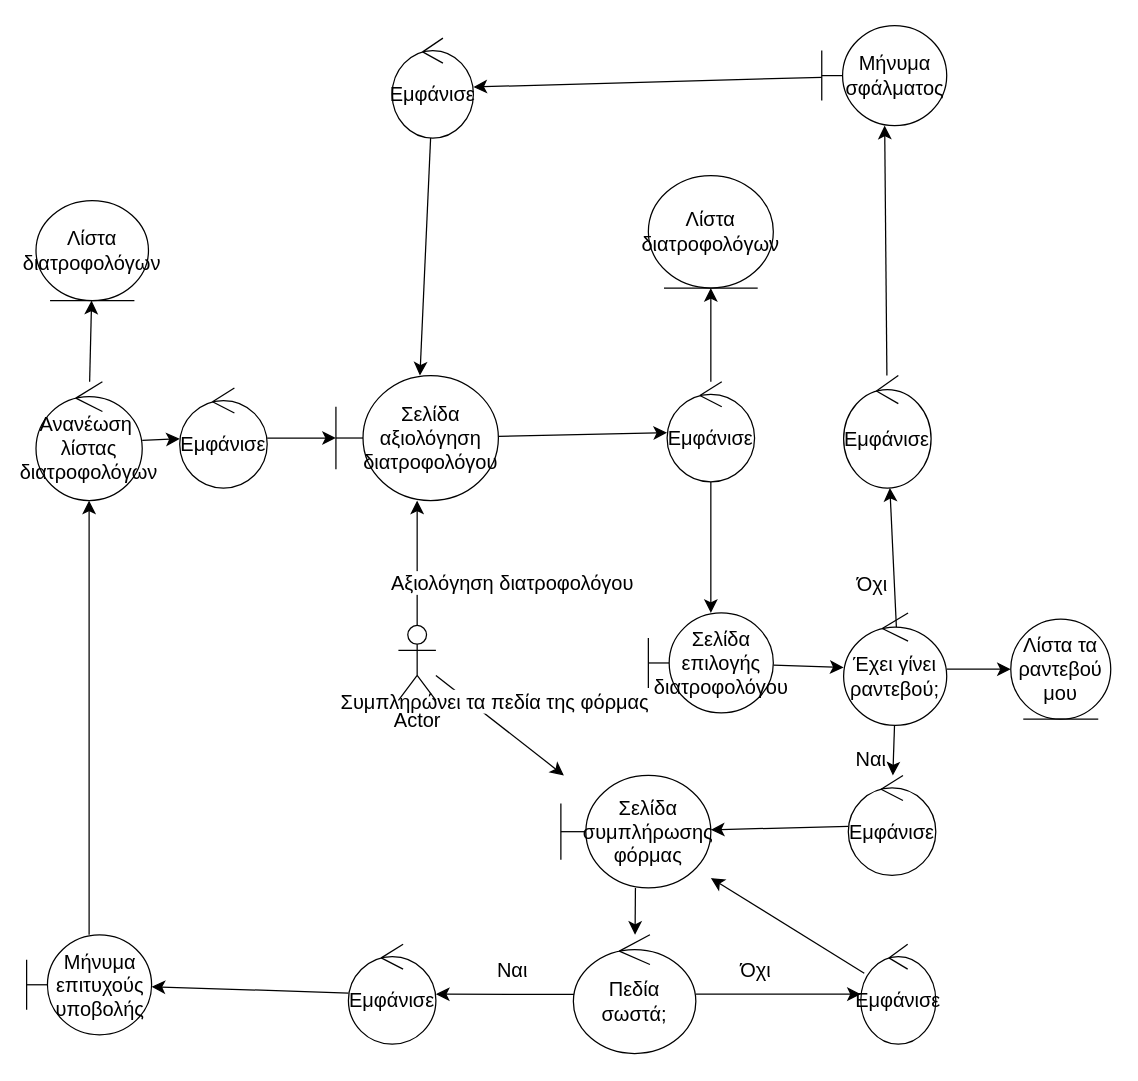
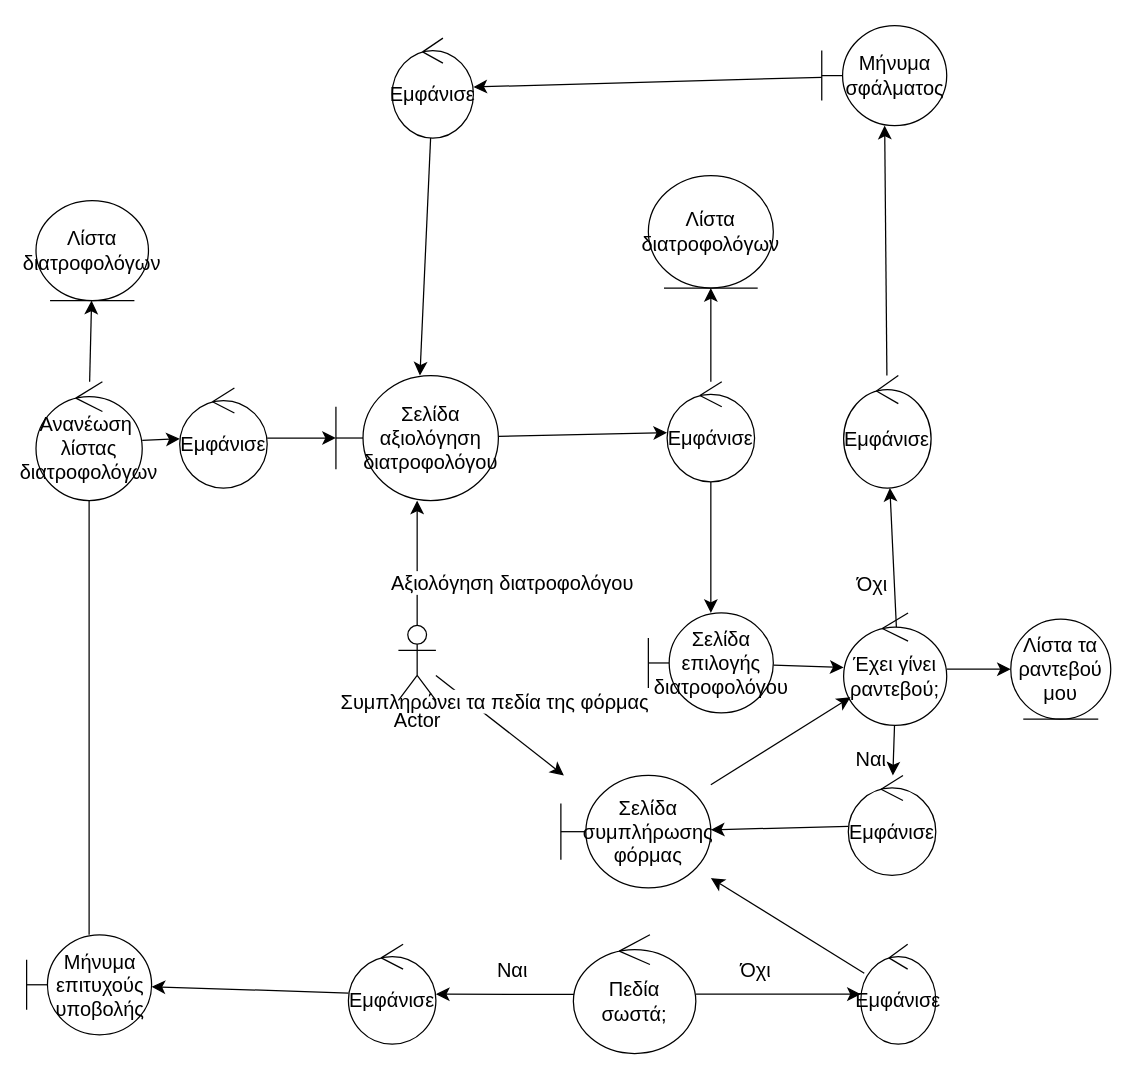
- <mxCell id="31" value="" style="edgeStyle=none;curved=1;rounded=0;orthogonalLoop=1;jettySize=auto;html=1;fontSize=12;startSize=8;endSize=8;" edge="1" parent="1" source="32" target="37"><mxGeometry relative="1" as="geometry" /></mxCell>
+ <mxCell id="31" value="" style="edgeStyle=none;curved=1;rounded=0;orthogonalLoop=1;jettySize=auto;html=1;fontSize=12;startSize=8;endSize=8;endArrow=none;" edge="1" parent="1" source="32" target="37"><mxGeometry relative="1" as="geometry" /></mxCell>
- <mxCell id="24" value="" style="edgeStyle=none;curved=1;rounded=0;orthogonalLoop=1;jettySize=auto;html=1;fontSize=12;startSize=8;endSize=8;" edge="1" parent="1" source="25" target="30"><mxGeometry relative="1" as="geometry" /></mxCell>
+ <mxCell id="24" value="" style="edgeStyle=none;curved=1;rounded=0;orthogonalLoop=1;jettySize=auto;html=1;fontSize=12;startSize=8;endSize=8;" edge="1" parent="1" source="25" target="20"><mxGeometry relative="1" as="geometry" /></mxCell>
